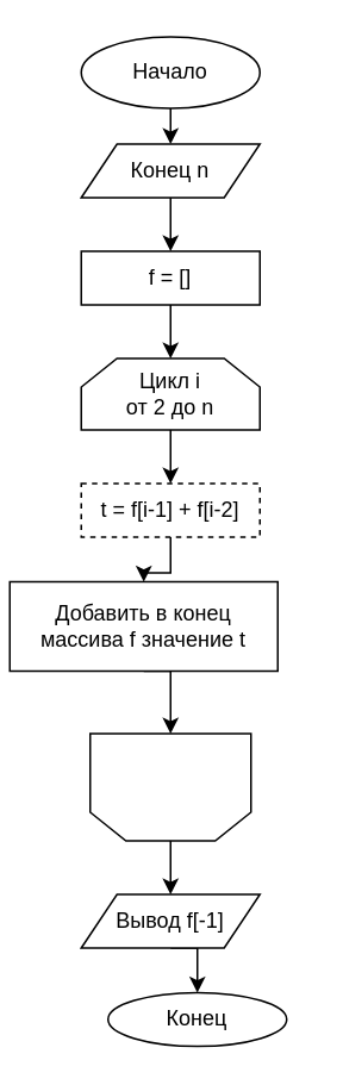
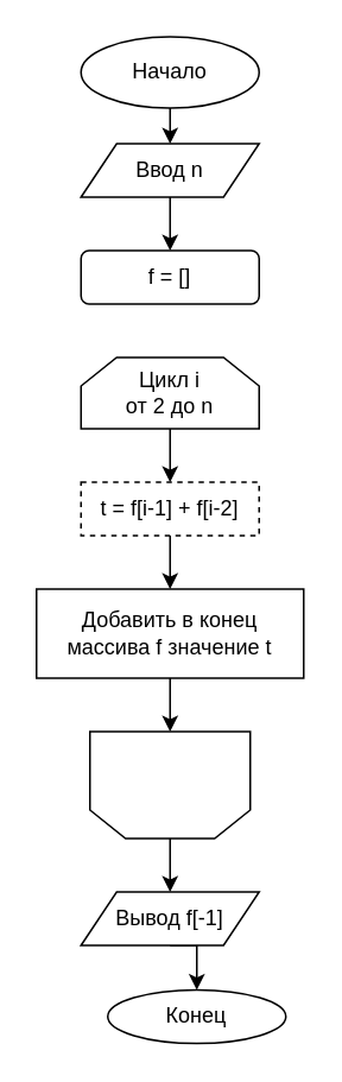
- <mxCell id="6" value="Конец n" style="shape=parallelogram;perimeter=parallelogramPerimeter;whiteSpace=wrap;html=1;fixedSize=1;" vertex="1" parent="1"><mxGeometry x="45" y="80" width="100" height="30" as="geometry" /></mxCell>
+ <mxCell id="6" value="Ввод n" style="shape=parallelogram;perimeter=parallelogramPerimeter;whiteSpace=wrap;html=1;fixedSize=1;" vertex="1" parent="1"><mxGeometry x="45" y="80" width="100" height="30" as="geometry" /></mxCell>
- <mxCell id="8" value="f = []" style="rounded=0;whiteSpace=wrap;html=1;" vertex="1" parent="1"><mxGeometry x="45" y="140" width="100" height="30" as="geometry" /></mxCell>
+ <mxCell id="8" value="f = []" style="whiteSpace=wrap;html=1;rounded=1;" vertex="1" parent="1"><mxGeometry x="45" y="140" width="100" height="30" as="geometry" /></mxCell>
- <mxCell id="7" style="edgeStyle=orthogonalEdgeStyle;rounded=0;orthogonalLoop=1;jettySize=auto;html=1;exitX=0.5;exitY=1;exitDx=0;exitDy=0;entryX=0.5;entryY=0;entryDx=0;entryDy=0;" edge="1" parent="1" source="8" target="10"><mxGeometry relative="1" as="geometry" /></mxCell>
- <mxCell id="14" value="Добавить в конец массива f значение t" style="rounded=0;whiteSpace=wrap;html=1;" vertex="1" parent="1"><mxGeometry x="5" y="325" width="150" height="50" as="geometry" /></mxCell>
+ <mxCell id="14" value="Добавить в конец массива f значение t" style="rounded=0;whiteSpace=wrap;html=1;" vertex="1" parent="1"><mxGeometry x="20" y="330" width="150" height="50" as="geometry" /></mxCell>
